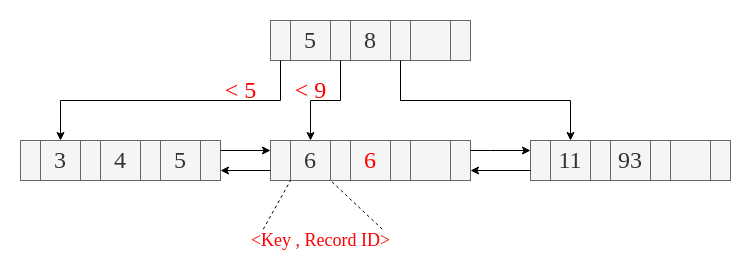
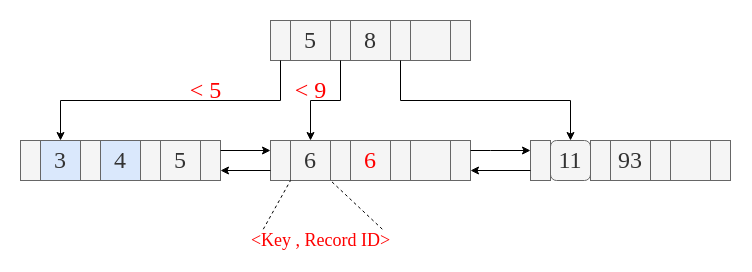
- <mxCell id="37" value="&lt;font face=&quot;Fira Mono for Powerline&quot; style=&quot;font-size: 24px&quot; color=&quot;#ff0000&quot;&gt;&amp;lt; 5&lt;/font&gt;" style="text;html=1;align=center;verticalAlign=middle;resizable=0;points=[];autosize=1;" parent="1" vertex="1"><mxGeometry x="210" y="80" width="60" height="20" as="geometry" /></mxCell>
+ <mxCell id="37" value="&lt;font face=&quot;Fira Mono for Powerline&quot; style=&quot;font-size: 24px&quot; color=&quot;#ff0000&quot;&gt;&amp;lt; 5&lt;/font&gt;" style="text;html=1;align=center;verticalAlign=middle;resizable=0;points=[];autosize=1;" parent="1" vertex="1"><mxGeometry x="175" y="80" width="60" height="20" as="geometry" /></mxCell>
- <mxCell id="11" value="&lt;font style=&quot;font-size: 24px&quot; face=&quot;Fira Mono for Powerline&quot;&gt;3&lt;/font&gt;" style="rounded=0;whiteSpace=wrap;html=1;fillColor=#f5f5f5;strokeColor=#666666;fontColor=#333333;" parent="10" vertex="1"><mxGeometry x="20" y="-10" width="40" height="40" as="geometry" /></mxCell>
+ <mxCell id="11" value="&lt;font style=&quot;font-size: 24px&quot; face=&quot;Fira Mono for Powerline&quot;&gt;3&lt;/font&gt;" style="rounded=0;whiteSpace=wrap;html=1;fillColor=#dae8fc;strokeColor=#666666;fontColor=#333333;" parent="10" vertex="1"><mxGeometry x="20" y="-10" width="40" height="40" as="geometry" /></mxCell>
- <mxCell id="13" value="&lt;font face=&quot;Fira Mono for Powerline&quot;&gt;&lt;span style=&quot;font-size: 24px&quot;&gt;4&lt;/span&gt;&lt;/font&gt;" style="rounded=0;whiteSpace=wrap;html=1;fillColor=#f5f5f5;strokeColor=#666666;fontColor=#333333;" parent="10" vertex="1"><mxGeometry x="80" y="-10" width="40" height="40" as="geometry" /></mxCell>
+ <mxCell id="13" value="&lt;font face=&quot;Fira Mono for Powerline&quot;&gt;&lt;span style=&quot;font-size: 24px&quot;&gt;4&lt;/span&gt;&lt;/font&gt;" style="rounded=0;whiteSpace=wrap;html=1;fillColor=#dae8fc;strokeColor=#666666;fontColor=#333333;" parent="10" vertex="1"><mxGeometry x="80" y="-10" width="40" height="40" as="geometry" /></mxCell>
- <mxCell id="3" value="&lt;font face=&quot;Fira Mono for Powerline&quot;&gt;&lt;span style=&quot;font-size: 24px&quot;&gt;11&lt;/span&gt;&lt;/font&gt;" style="rounded=0;whiteSpace=wrap;html=1;fillColor=#f5f5f5;strokeColor=#666666;fontColor=#333333;" parent="2" vertex="1"><mxGeometry x="20" width="40" height="40" as="geometry" /></mxCell>
+ <mxCell id="3" value="&lt;font face=&quot;Fira Mono for Powerline&quot;&gt;&lt;span style=&quot;font-size: 24px&quot;&gt;11&lt;/span&gt;&lt;/font&gt;" style="whiteSpace=wrap;html=1;fillColor=#f5f5f5;strokeColor=#666666;fontColor=#333333;rounded=1;" parent="2" vertex="1"><mxGeometry x="20" width="40" height="40" as="geometry" /></mxCell>
